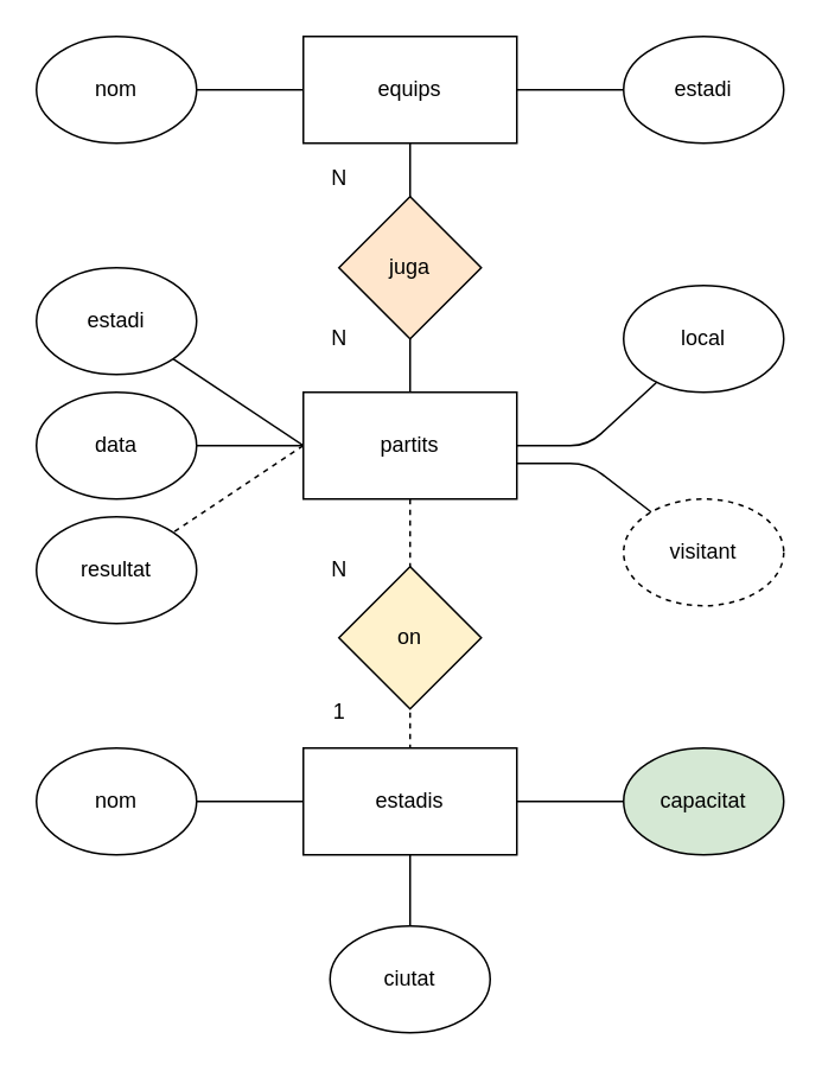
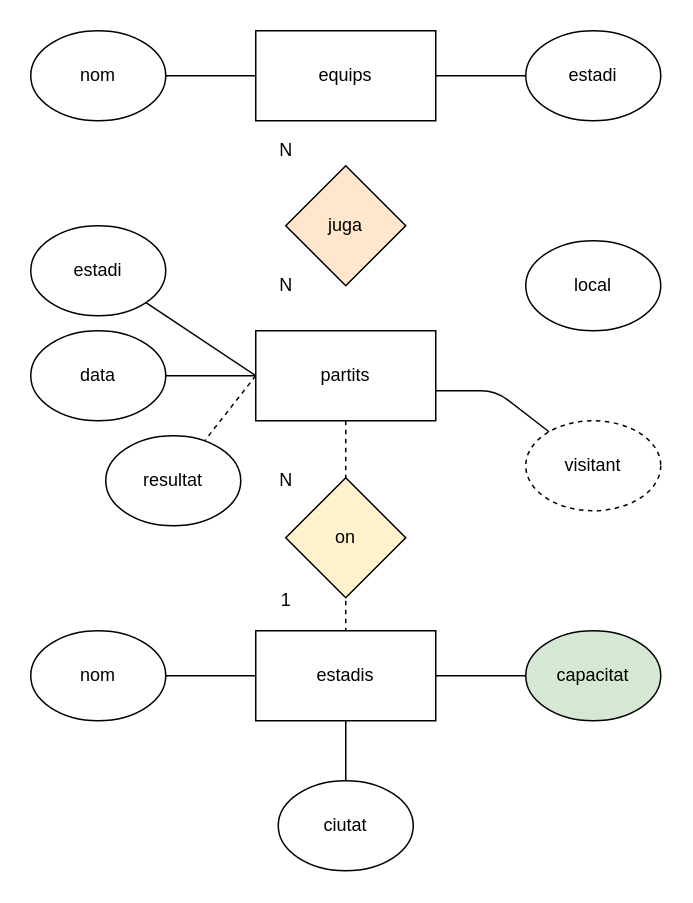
- <mxCell id="2" value="" style="edgeStyle=none;html=1;endArrow=none;endFill=0;exitX=0.5;exitY=0;exitDx=0;exitDy=0;" parent="1" source="22" target="6" edge="1"><mxGeometry relative="1" as="geometry"><mxPoint x="230" y="210" as="sourcePoint" /></mxGeometry></mxCell>
- <mxCell id="24" value="" style="edgeStyle=none;html=1;startArrow=none;startFill=0;endArrow=none;endFill=0;exitX=1;exitY=0.5;exitDx=0;exitDy=0;" edge="1" parent="1" target="26" source="22"><mxGeometry relative="1" as="geometry"><mxPoint x="295" y="250" as="sourcePoint" /><Array as="points"><mxPoint x="330" y="250" /></Array></mxGeometry></mxCell>
- <mxCell id="32" value="resultat" style="ellipse;whiteSpace=wrap;html=1;" vertex="1" parent="1"><mxGeometry x="20" y="290" width="90" height="60" as="geometry" /></mxCell>
+ <mxCell id="32" value="resultat" style="ellipse;whiteSpace=wrap;html=1;" vertex="1" parent="1"><mxGeometry x="70" y="290" width="90" height="60" as="geometry" /></mxCell>
